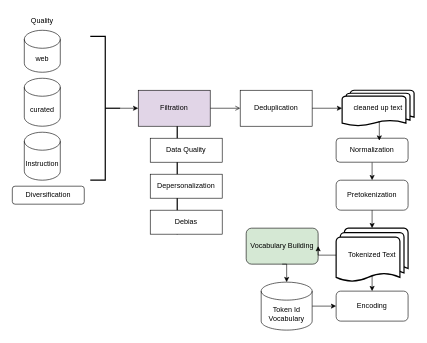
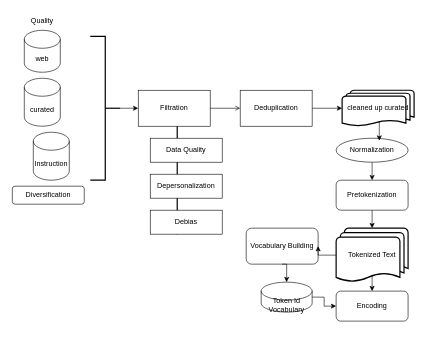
- <mxCell id="8" value="Filtration" style="rounded=0;whiteSpace=wrap;html=1;fillColor=#e1d5e7;" vertex="1" parent="1"><mxGeometry x="230" y="150" width="120" height="60" as="geometry" /></mxCell>
+ <mxCell id="8" value="Filtration" style="rounded=0;whiteSpace=wrap;html=1;" vertex="1" parent="1"><mxGeometry x="230" y="150" width="120" height="60" as="geometry" /></mxCell>
- <mxCell id="16" value="cleaned up text" style="strokeWidth=2;html=1;shape=mxgraph.flowchart.multi-document;whiteSpace=wrap;" vertex="1" parent="1"><mxGeometry x="570" y="150" width="120" height="60" as="geometry" /></mxCell>
+ <mxCell id="16" value="cleaned up curated" style="strokeWidth=2;html=1;shape=mxgraph.flowchart.multi-document;whiteSpace=wrap;" vertex="1" parent="1"><mxGeometry x="570" y="150" width="120" height="60" as="geometry" /></mxCell>
- <mxCell id="19" value="Normalization" style="rounded=1;whiteSpace=wrap;html=1;" vertex="1" parent="1"><mxGeometry x="560" y="230" width="120" height="40" as="geometry" /></mxCell>
+ <mxCell id="19" value="Normalization" style="ellipse;whiteSpace=wrap;html=1;" vertex="1" parent="1"><mxGeometry x="560" y="230" width="120" height="40" as="geometry" /></mxCell>
- <mxCell id="4" value="Instruction" style="shape=cylinder3;whiteSpace=wrap;html=1;boundedLbl=1;backgroundOutline=1;size=15;" vertex="1" parent="1"><mxGeometry x="40" y="220" width="60" height="80" as="geometry" /></mxCell>
+ <mxCell id="4" value="Instruction" style="shape=cylinder3;whiteSpace=wrap;html=1;boundedLbl=1;backgroundOutline=1;size=15;" vertex="1" parent="1"><mxGeometry x="55" y="220" width="60" height="80" as="geometry" /></mxCell>
- <mxCell id="21" value="Vocabulary Building" style="rounded=1;whiteSpace=wrap;html=1;fillColor=#d5e8d4;" vertex="1" parent="1"><mxGeometry x="410" y="380" width="120" height="60" as="geometry" /></mxCell>
+ <mxCell id="21" value="Vocabulary Building" style="rounded=1;whiteSpace=wrap;html=1;" vertex="1" parent="1"><mxGeometry x="410" y="380" width="120" height="60" as="geometry" /></mxCell>
- <mxCell id="23" value="Token Id&lt;div&gt;Vocabulary&lt;/div&gt;" style="shape=cylinder3;whiteSpace=wrap;html=1;boundedLbl=1;backgroundOutline=1;size=15;" vertex="1" parent="1"><mxGeometry x="435" y="470" width="85" height="80" as="geometry" /></mxCell>
+ <mxCell id="23" value="Token Id&lt;div&gt;Vocabulary&lt;/div&gt;" style="shape=cylinder3;whiteSpace=wrap;html=1;boundedLbl=1;backgroundOutline=1;size=15;" vertex="1" parent="1"><mxGeometry x="435" y="470" width="85" height="50" as="geometry" /></mxCell>
